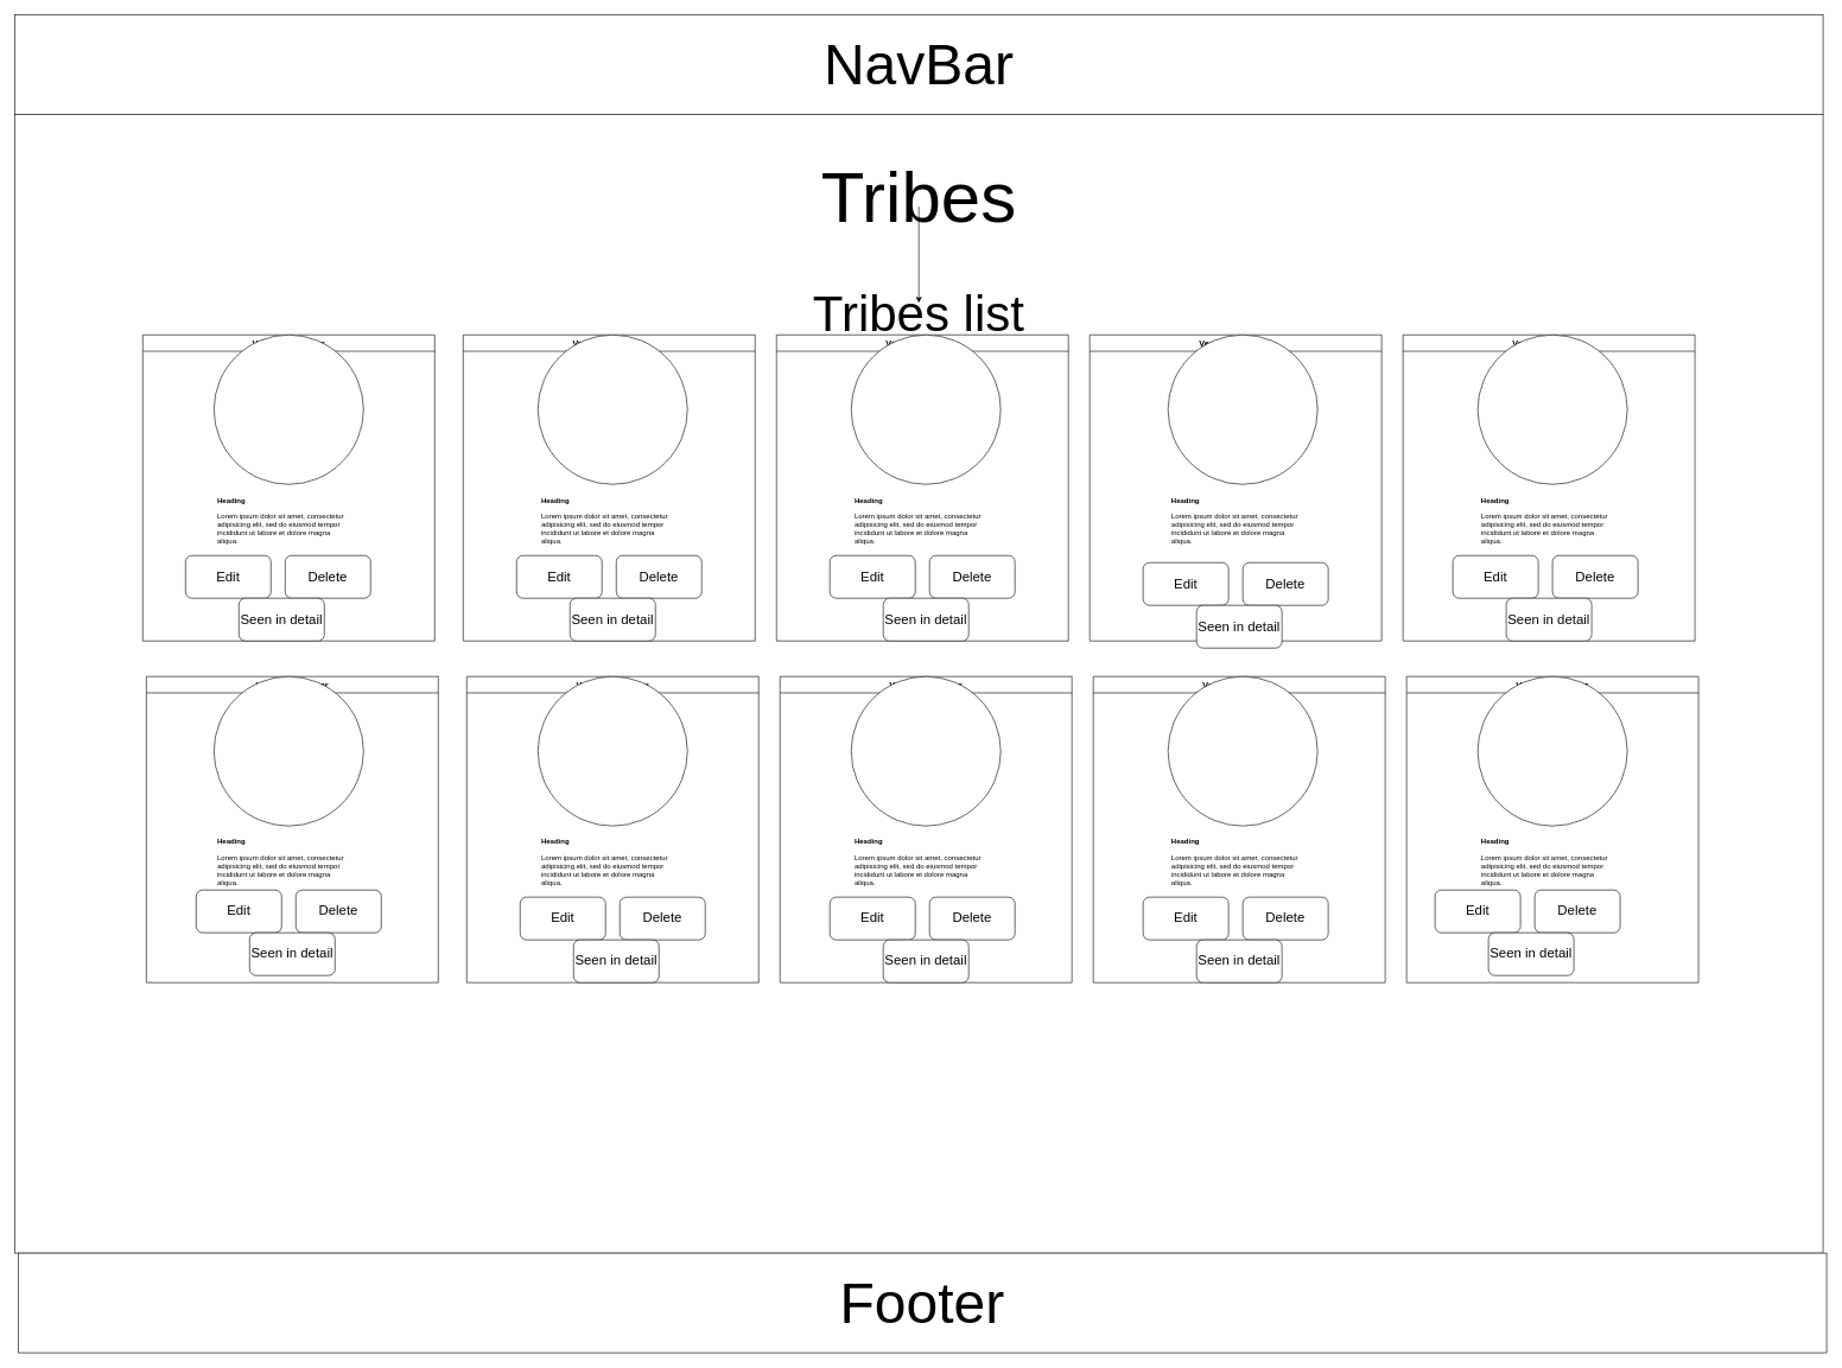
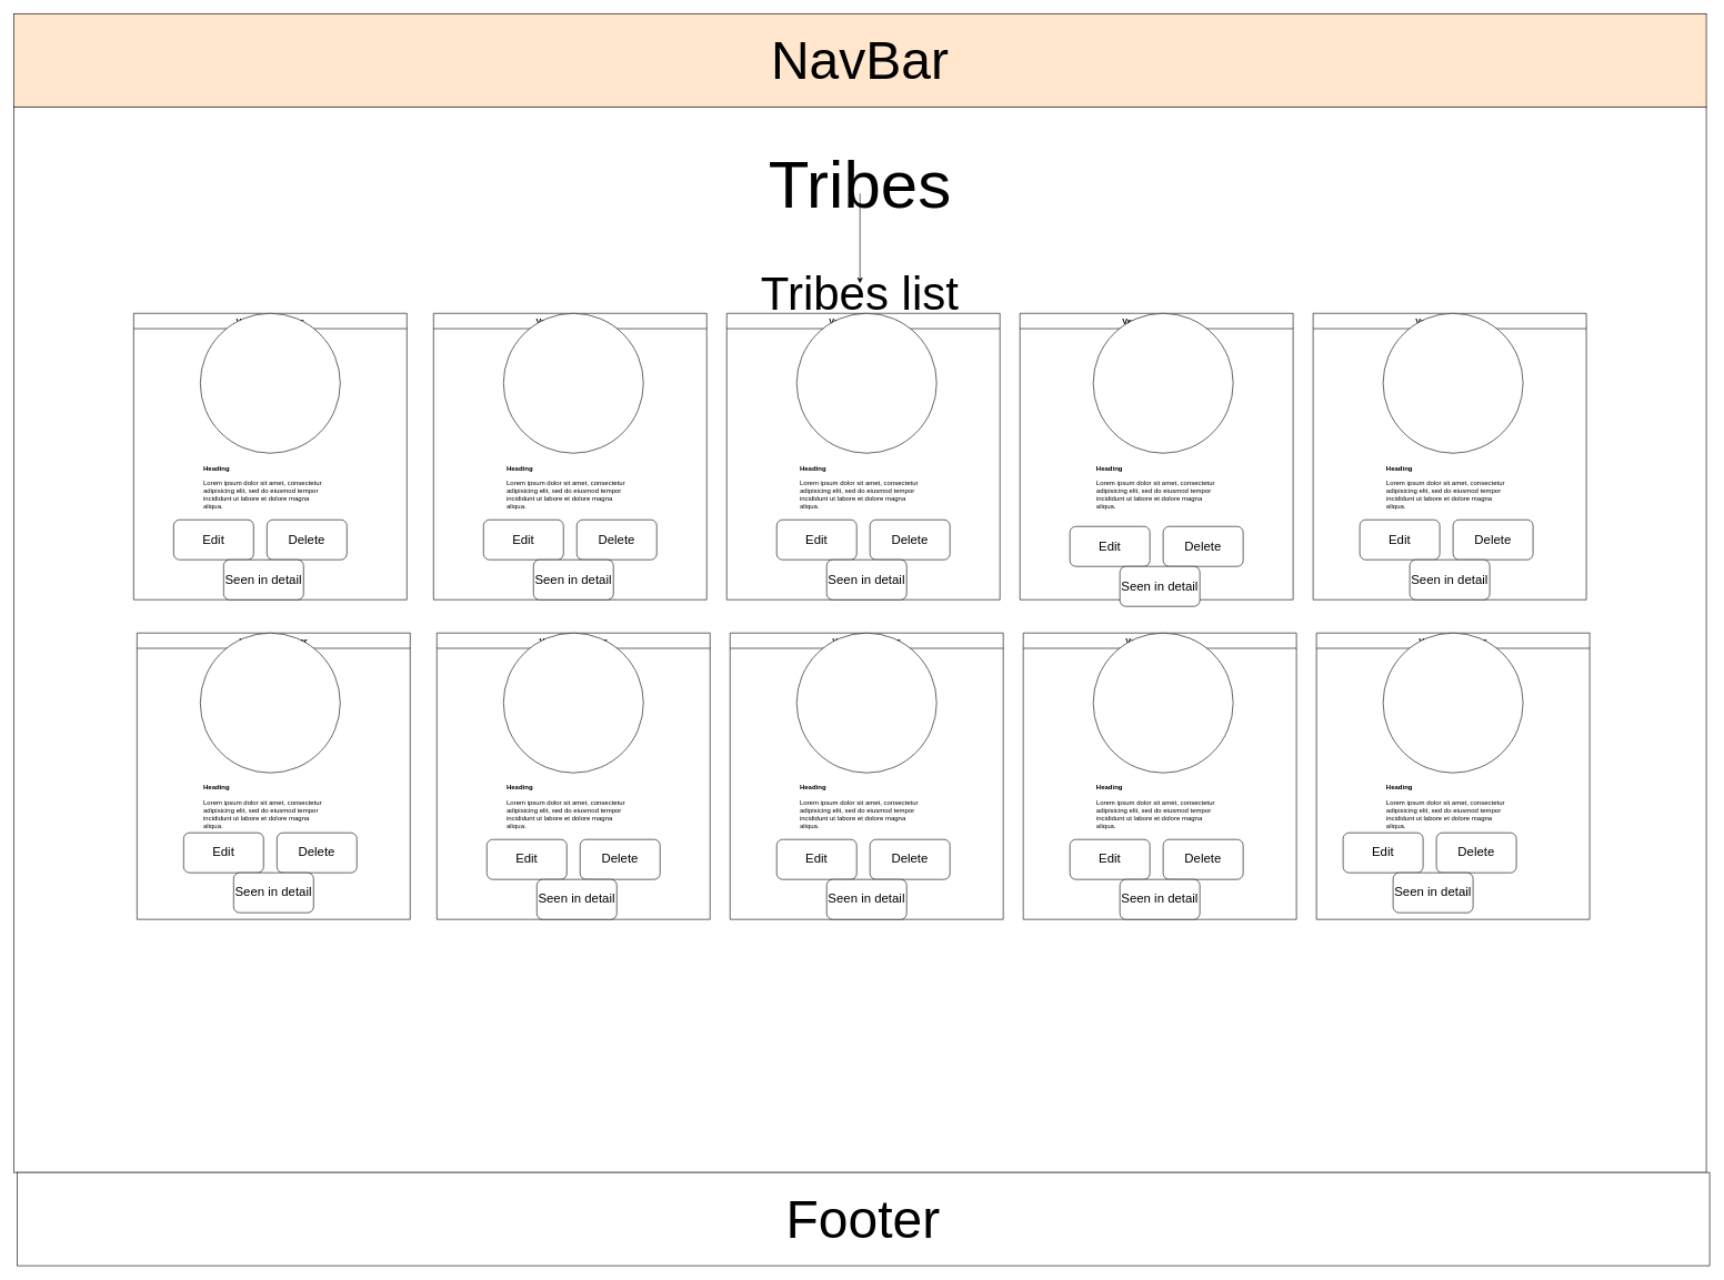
- <mxCell id="3" value="&lt;font style=&quot;font-size: 80px;&quot;&gt;NavBar&lt;/font&gt;" style="rounded=0;whiteSpace=wrap;html=1;" parent="1" vertex="1"><mxGeometry x="20" y="20" width="2540" height="140" as="geometry" /></mxCell>
+ <mxCell id="3" value="&lt;font style=&quot;font-size: 80px;&quot;&gt;NavBar&lt;/font&gt;" style="rounded=0;whiteSpace=wrap;html=1;fillColor=#ffe6cc;" parent="1" vertex="1"><mxGeometry x="20" y="20" width="2540" height="140" as="geometry" /></mxCell>
